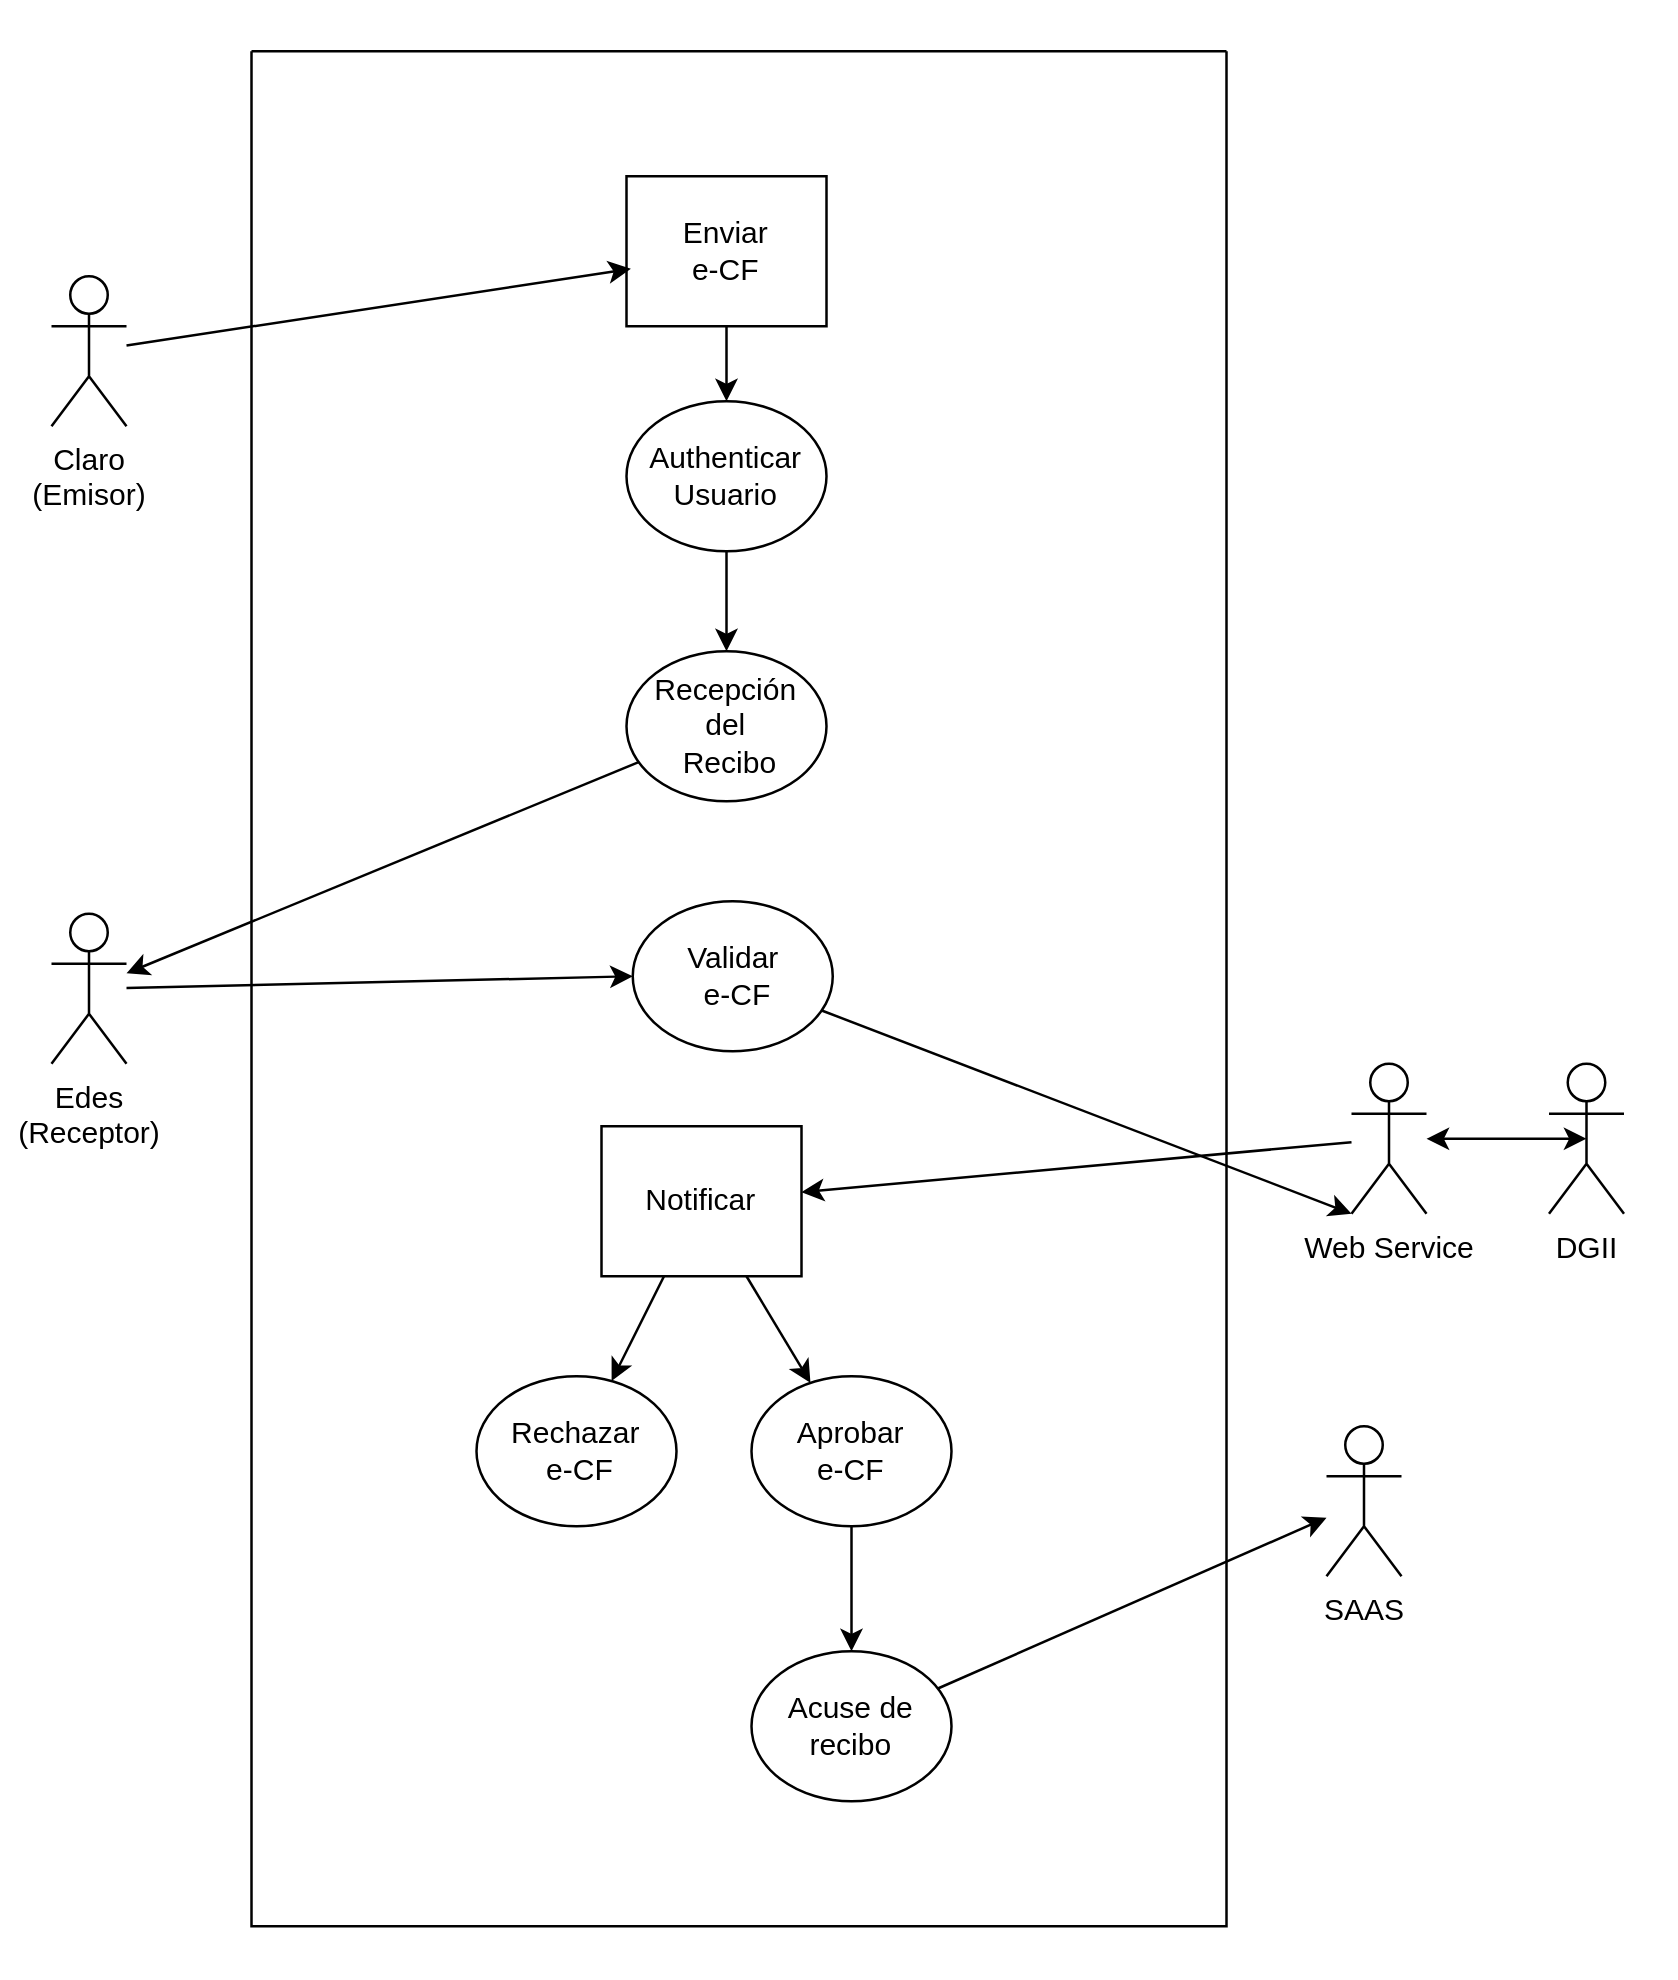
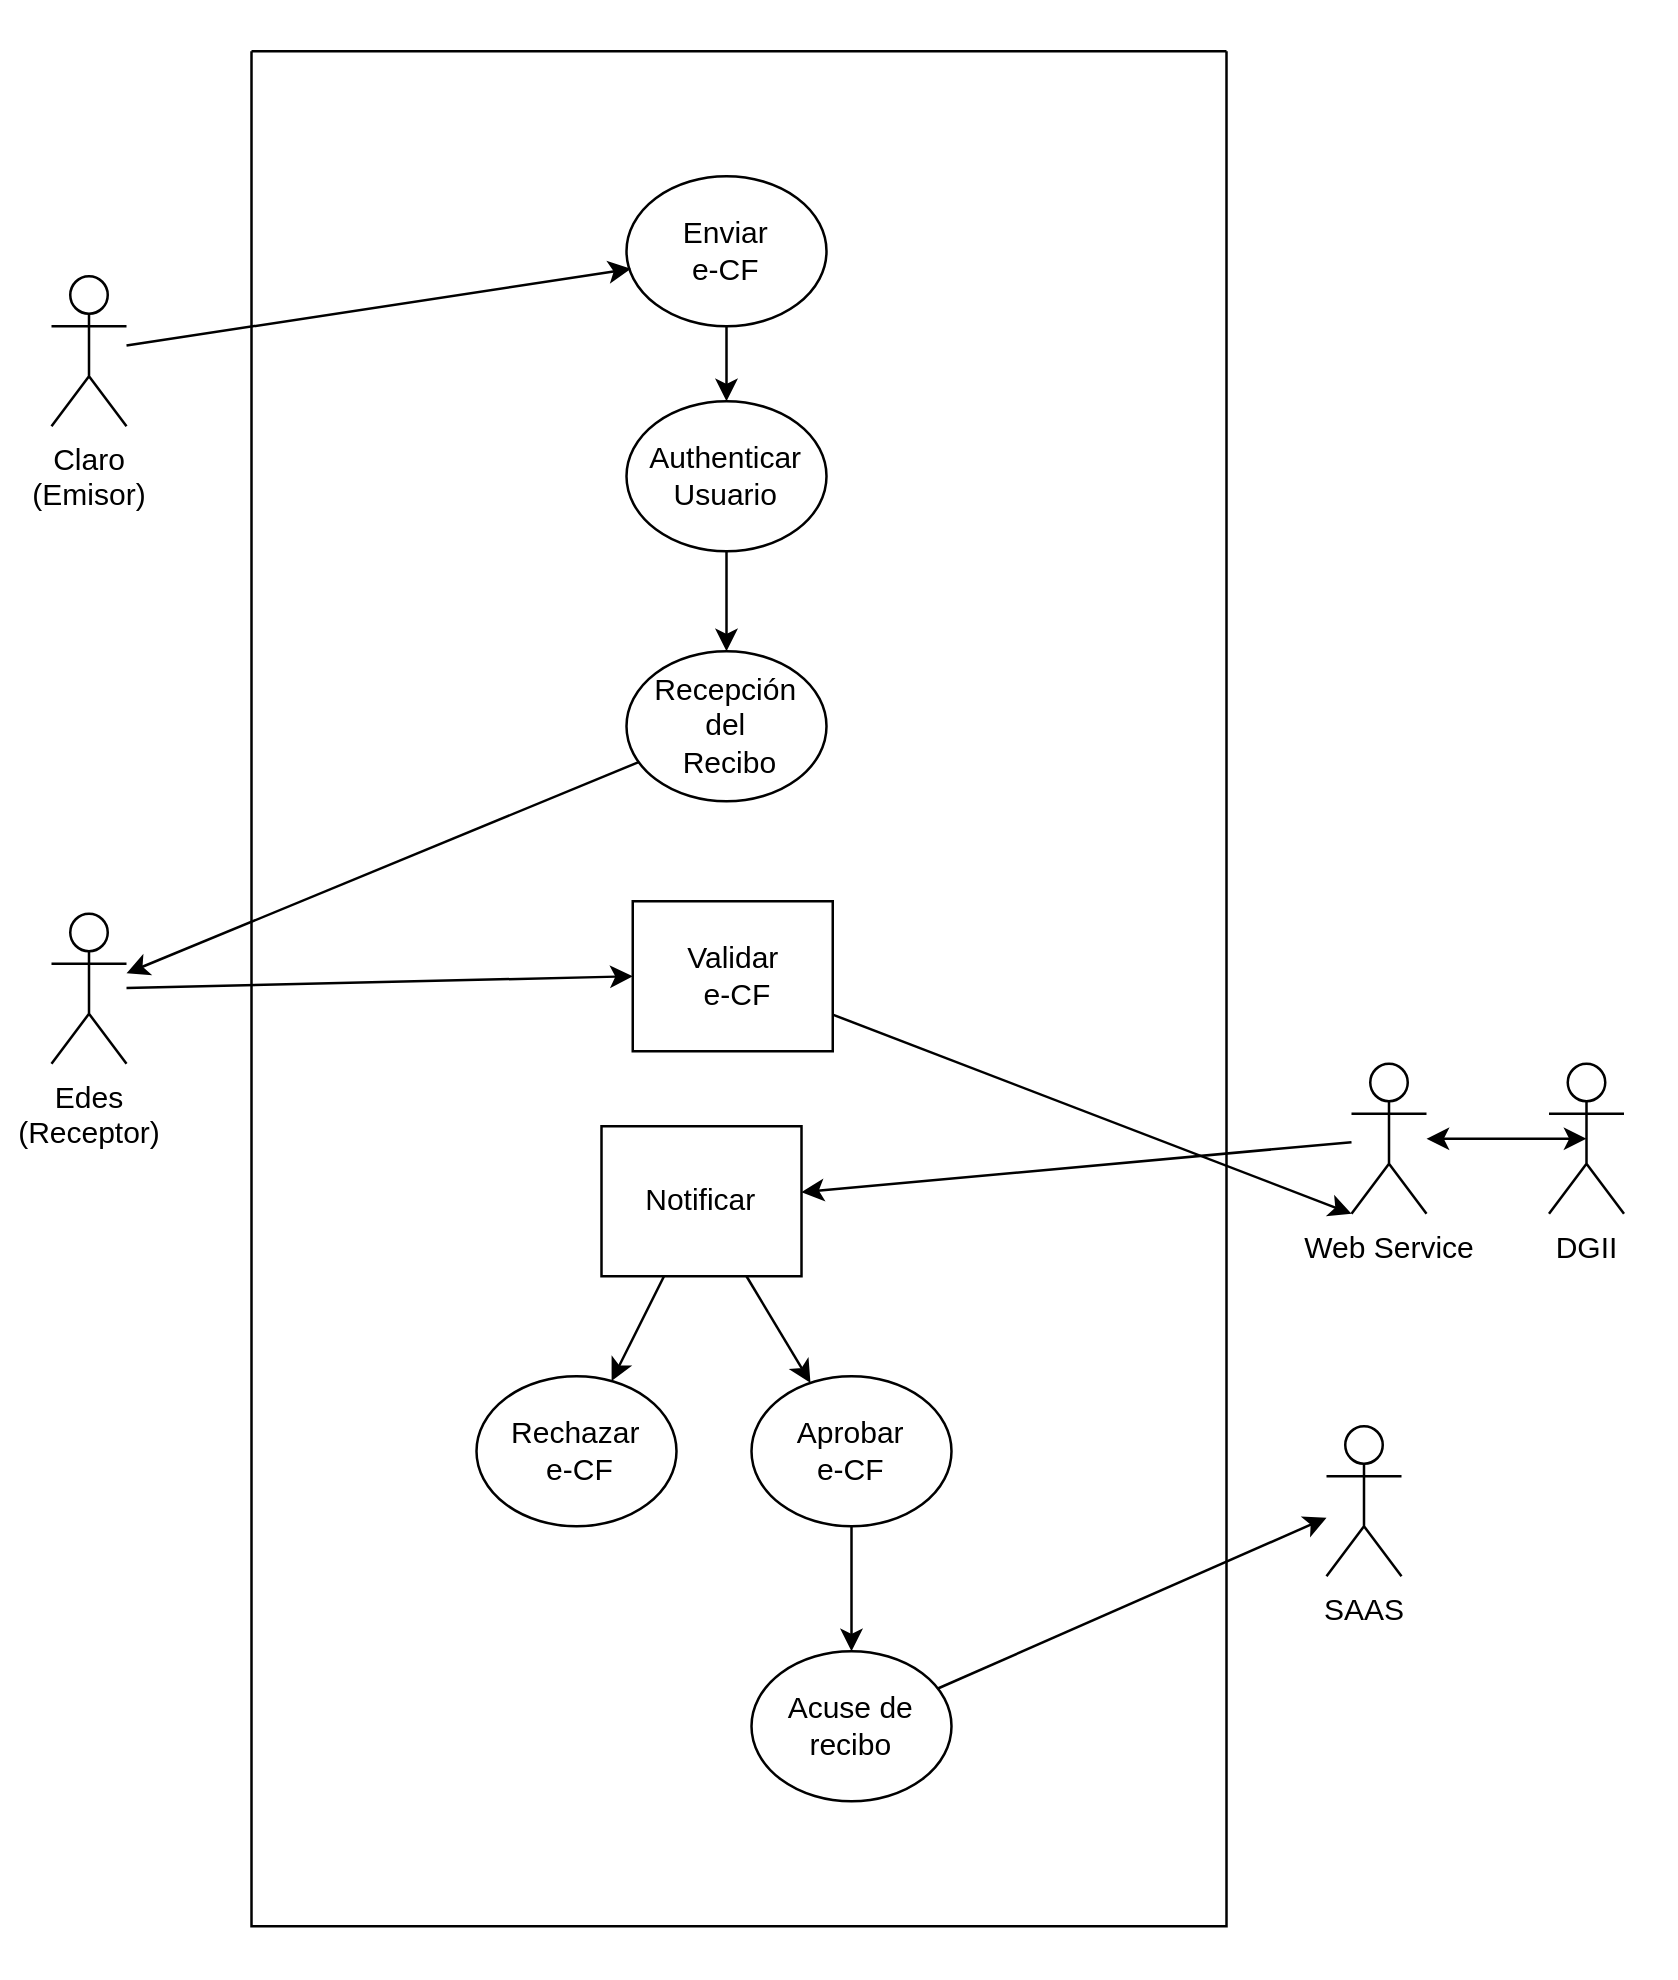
- <mxCell id="8" value="Enviar &lt;br&gt;e-CF" style="whiteSpace=wrap;html=1;rounded=0;" vertex="1" parent="5"><mxGeometry x="150" y="50" width="80" height="60" as="geometry" /></mxCell>
+ <mxCell id="8" value="Enviar &lt;br&gt;e-CF" style="ellipse;whiteSpace=wrap;html=1;" vertex="1" parent="5"><mxGeometry x="150" y="50" width="80" height="60" as="geometry" /></mxCell>
- <mxCell id="16" value="Validar&lt;br&gt;&amp;nbsp;e-CF" style="ellipse;whiteSpace=wrap;html=1;" vertex="1" parent="5"><mxGeometry x="152.5" y="340" width="80" height="60" as="geometry" /></mxCell>
+ <mxCell id="16" value="Validar&lt;br&gt;&amp;nbsp;e-CF" style="whiteSpace=wrap;html=1;rounded=0;" vertex="1" parent="5"><mxGeometry x="152.5" y="340" width="80" height="60" as="geometry" /></mxCell>
